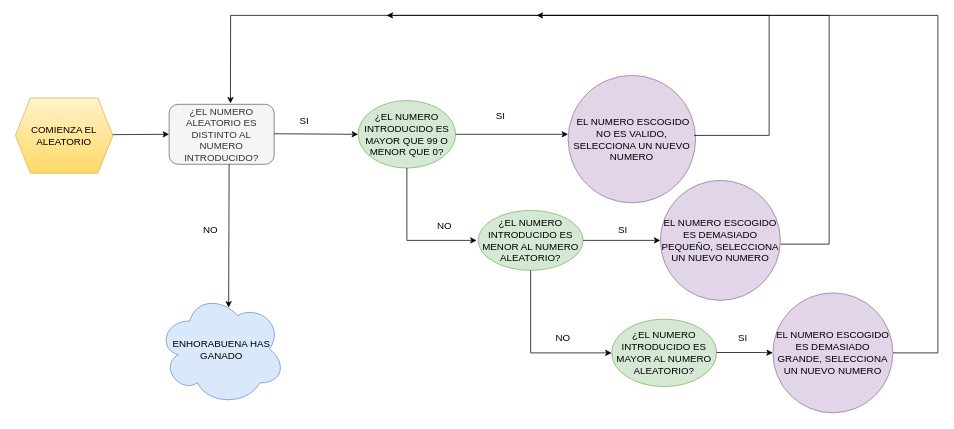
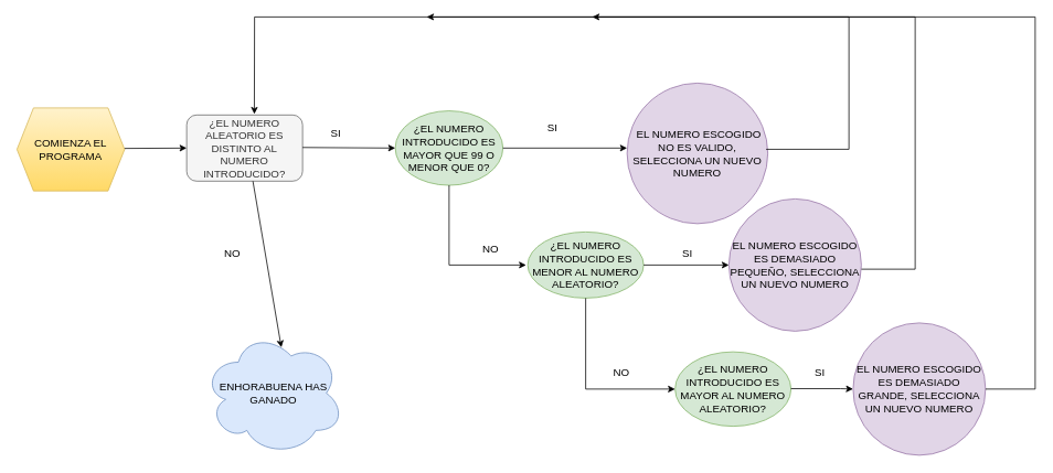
- <mxCell id="26" value="COMIENZA EL ALEATORIO" style="shape=hexagon;perimeter=hexagonPerimeter2;whiteSpace=wrap;html=1;fixedSize=1;fontSize=13;fillColor=#fff2cc;strokeColor=#d6b656;gradientColor=#ffd966;" vertex="1" parent="1"><mxGeometry x="20" y="130" width="130" height="100.36" as="geometry" /></mxCell>
+ <mxCell id="26" value="COMIENZA EL PROGRAMA" style="shape=hexagon;perimeter=hexagonPerimeter2;whiteSpace=wrap;html=1;fixedSize=1;fontSize=13;fillColor=#fff2cc;strokeColor=#d6b656;gradientColor=#ffd966;" vertex="1" parent="1"><mxGeometry x="20" y="130" width="130" height="100.36" as="geometry" /></mxCell>
- <mxCell id="25" value="ENHORABUENA HAS GANADO" style="ellipse;shape=cloud;whiteSpace=wrap;html=1;fontSize=13;fillColor=#dae8fc;strokeColor=#6c8ebf;" vertex="1" parent="1"><mxGeometry x="210" y="390" width="170" height="150" as="geometry" /></mxCell>
+ <mxCell id="25" value="ENHORABUENA HAS GANADO" style="ellipse;shape=cloud;whiteSpace=wrap;html=1;fontSize=13;fillColor=#dae8fc;strokeColor=#6c8ebf;" vertex="1" parent="1"><mxGeometry x="245" y="400" width="170" height="150" as="geometry" /></mxCell>
